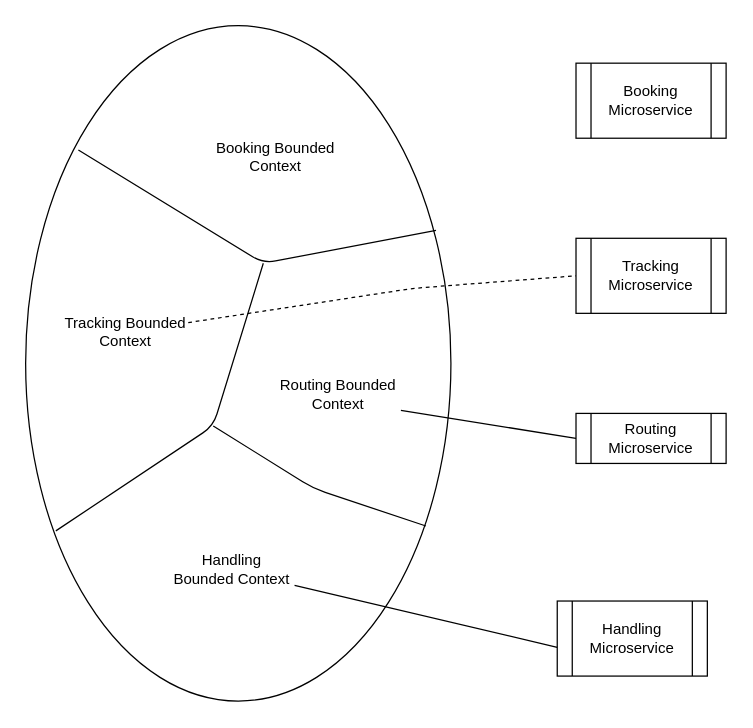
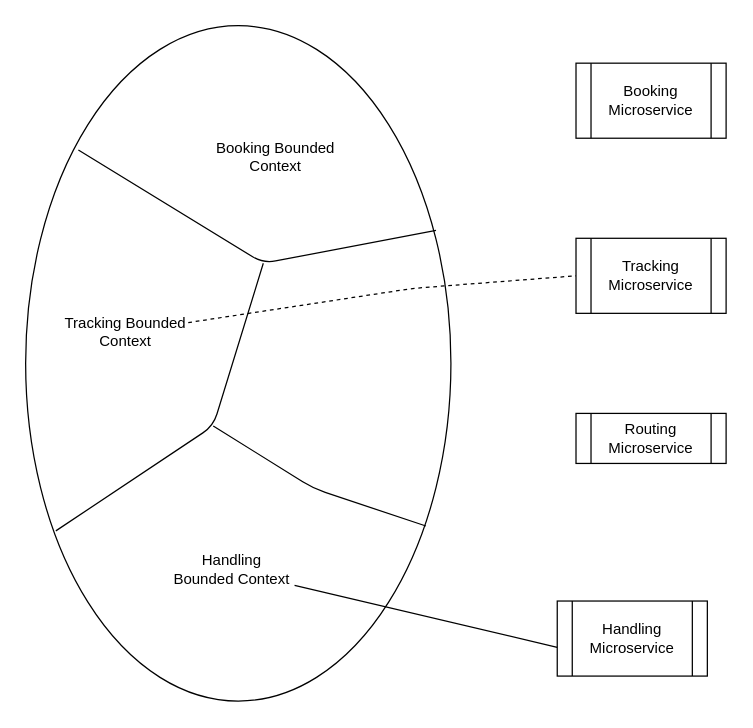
- <mxCell id="7" value="Routing Bounded Context" style="text;html=1;strokeColor=none;fillColor=none;align=center;verticalAlign=middle;whiteSpace=wrap;rounded=0;" vertex="1" parent="1"><mxGeometry x="220" y="290" width="100" height="50" as="geometry" /></mxCell>
- <mxCell id="15" value="" style="endArrow=none;html=1;entryX=0;entryY=0.5;entryDx=0;entryDy=0;exitX=1;exitY=0.75;exitDx=0;exitDy=0;" edge="1" parent="1" source="7" target="12"><mxGeometry width="50" height="50" relative="1" as="geometry"><mxPoint x="20" y="630" as="sourcePoint" /><mxPoint x="70" y="580" as="targetPoint" /><Array as="points" /></mxGeometry></mxCell>
